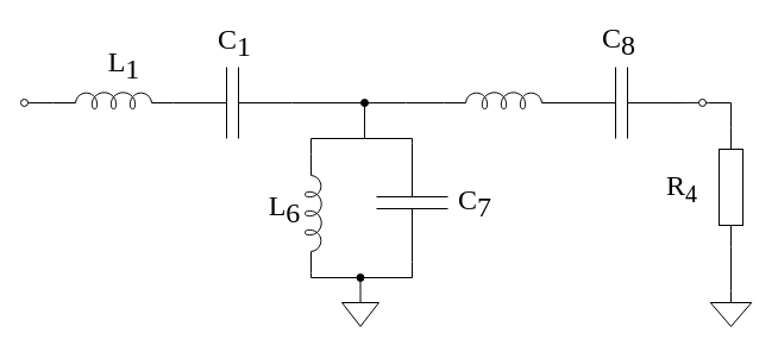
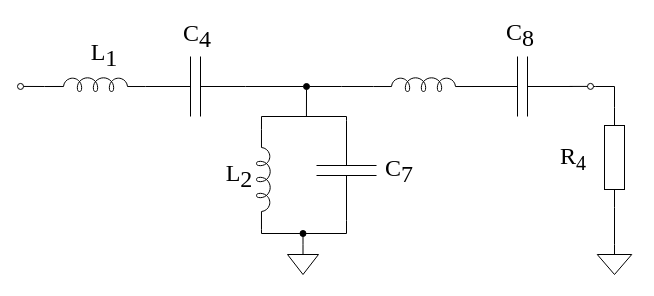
- <mxCell id="25" value="&lt;font style=&quot;font-size: 24px;&quot; face=&quot;Times New Roman&quot;&gt;C&lt;sub style=&quot;font-size: 24px;&quot;&gt;1&lt;/sub&gt;&lt;/font&gt;" style="text;strokeColor=none;align=center;fillColor=none;html=1;verticalAlign=middle;whiteSpace=wrap;rounded=0;fontSize=24;" parent="1" vertex="1"><mxGeometry x="167" y="21" width="60" height="30" as="geometry" /></mxCell>
+ <mxCell id="25" value="&lt;font style=&quot;font-size: 24px;&quot; face=&quot;Times New Roman&quot;&gt;C&lt;sub style=&quot;font-size: 24px;&quot;&gt;4&lt;/sub&gt;&lt;/font&gt;" style="text;strokeColor=none;align=center;fillColor=none;html=1;verticalAlign=middle;whiteSpace=wrap;rounded=0;fontSize=24;" parent="1" vertex="1"><mxGeometry x="167" y="21" width="60" height="30" as="geometry" /></mxCell>
- <mxCell id="29" value="&lt;font style=&quot;font-size: 24px;&quot; face=&quot;Times New Roman&quot;&gt;L&lt;span style=&quot;font-size: 24px;&quot;&gt;&lt;sub style=&quot;font-size: 24px;&quot;&gt;6&lt;/sub&gt;&lt;/span&gt;&lt;/font&gt;" style="text;strokeColor=none;align=center;fillColor=none;html=1;verticalAlign=middle;whiteSpace=wrap;rounded=0;fontSize=24;" parent="1" vertex="1"><mxGeometry x="209" y="161" width="60" height="30" as="geometry" /></mxCell>
+ <mxCell id="29" value="&lt;font style=&quot;font-size: 24px;&quot; face=&quot;Times New Roman&quot;&gt;L&lt;span style=&quot;font-size: 24px;&quot;&gt;&lt;sub style=&quot;font-size: 24px;&quot;&gt;2&lt;/sub&gt;&lt;/span&gt;&lt;/font&gt;" style="text;strokeColor=none;align=center;fillColor=none;html=1;verticalAlign=middle;whiteSpace=wrap;rounded=0;fontSize=24;" parent="1" vertex="1"><mxGeometry x="209" y="161" width="60" height="30" as="geometry" /></mxCell>
